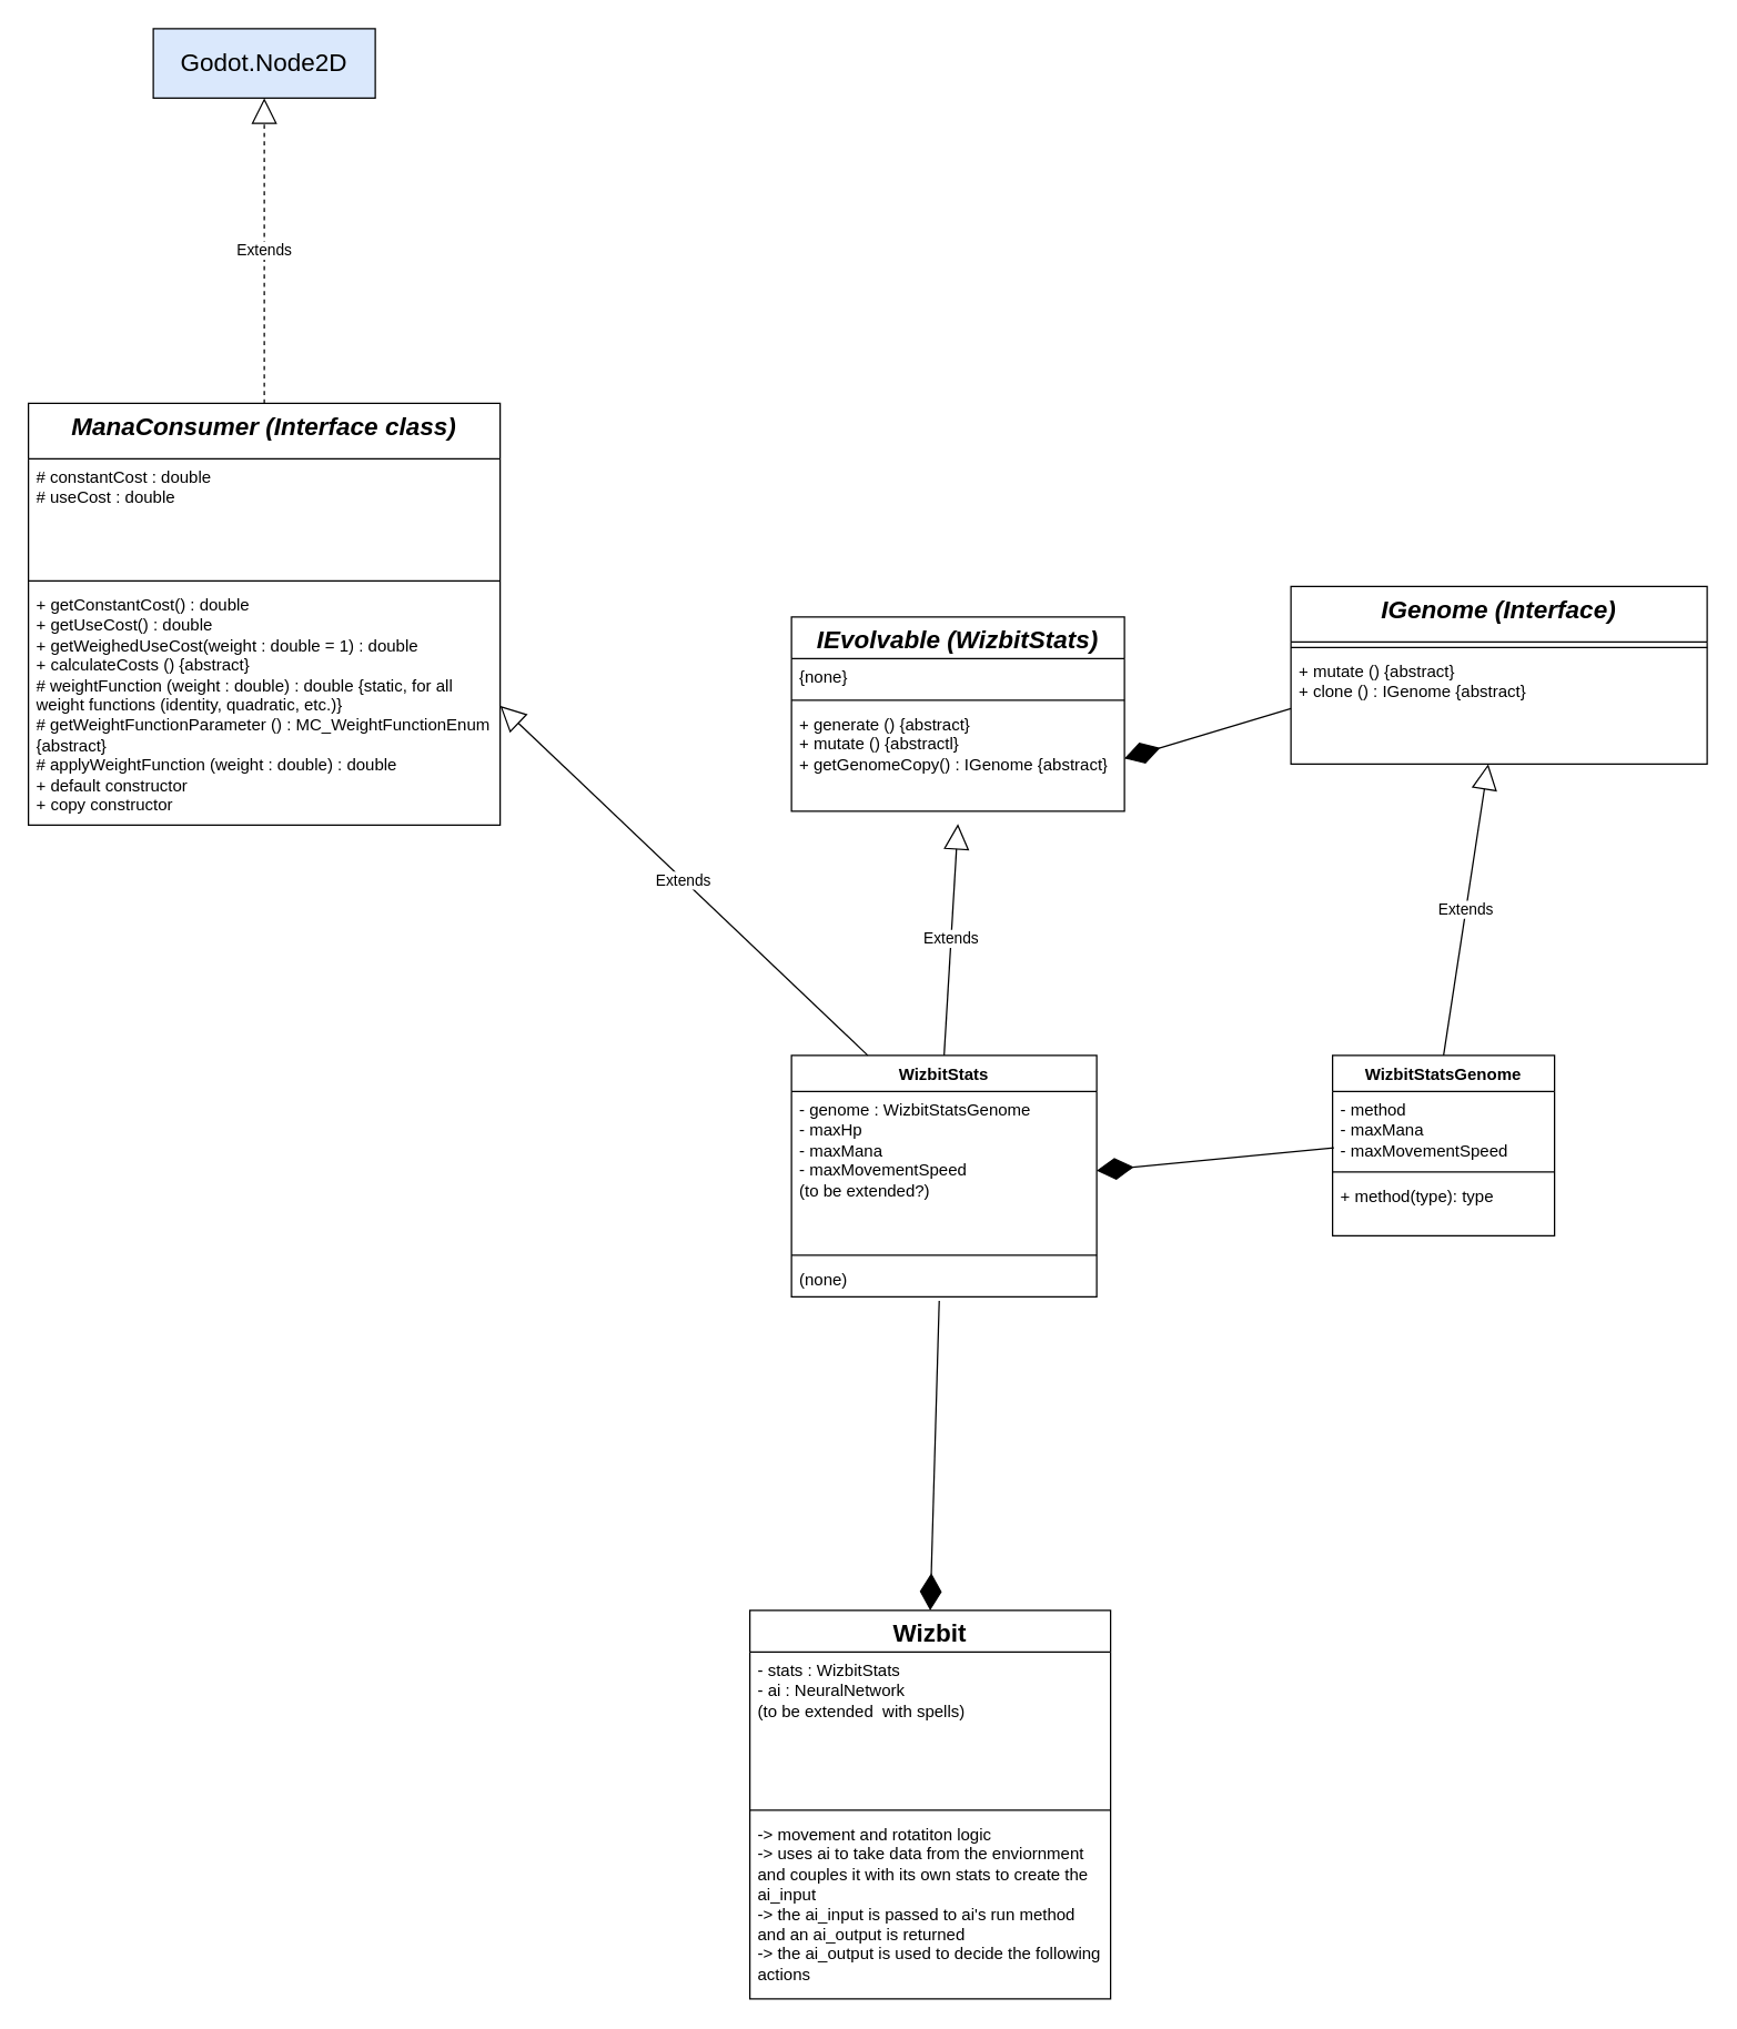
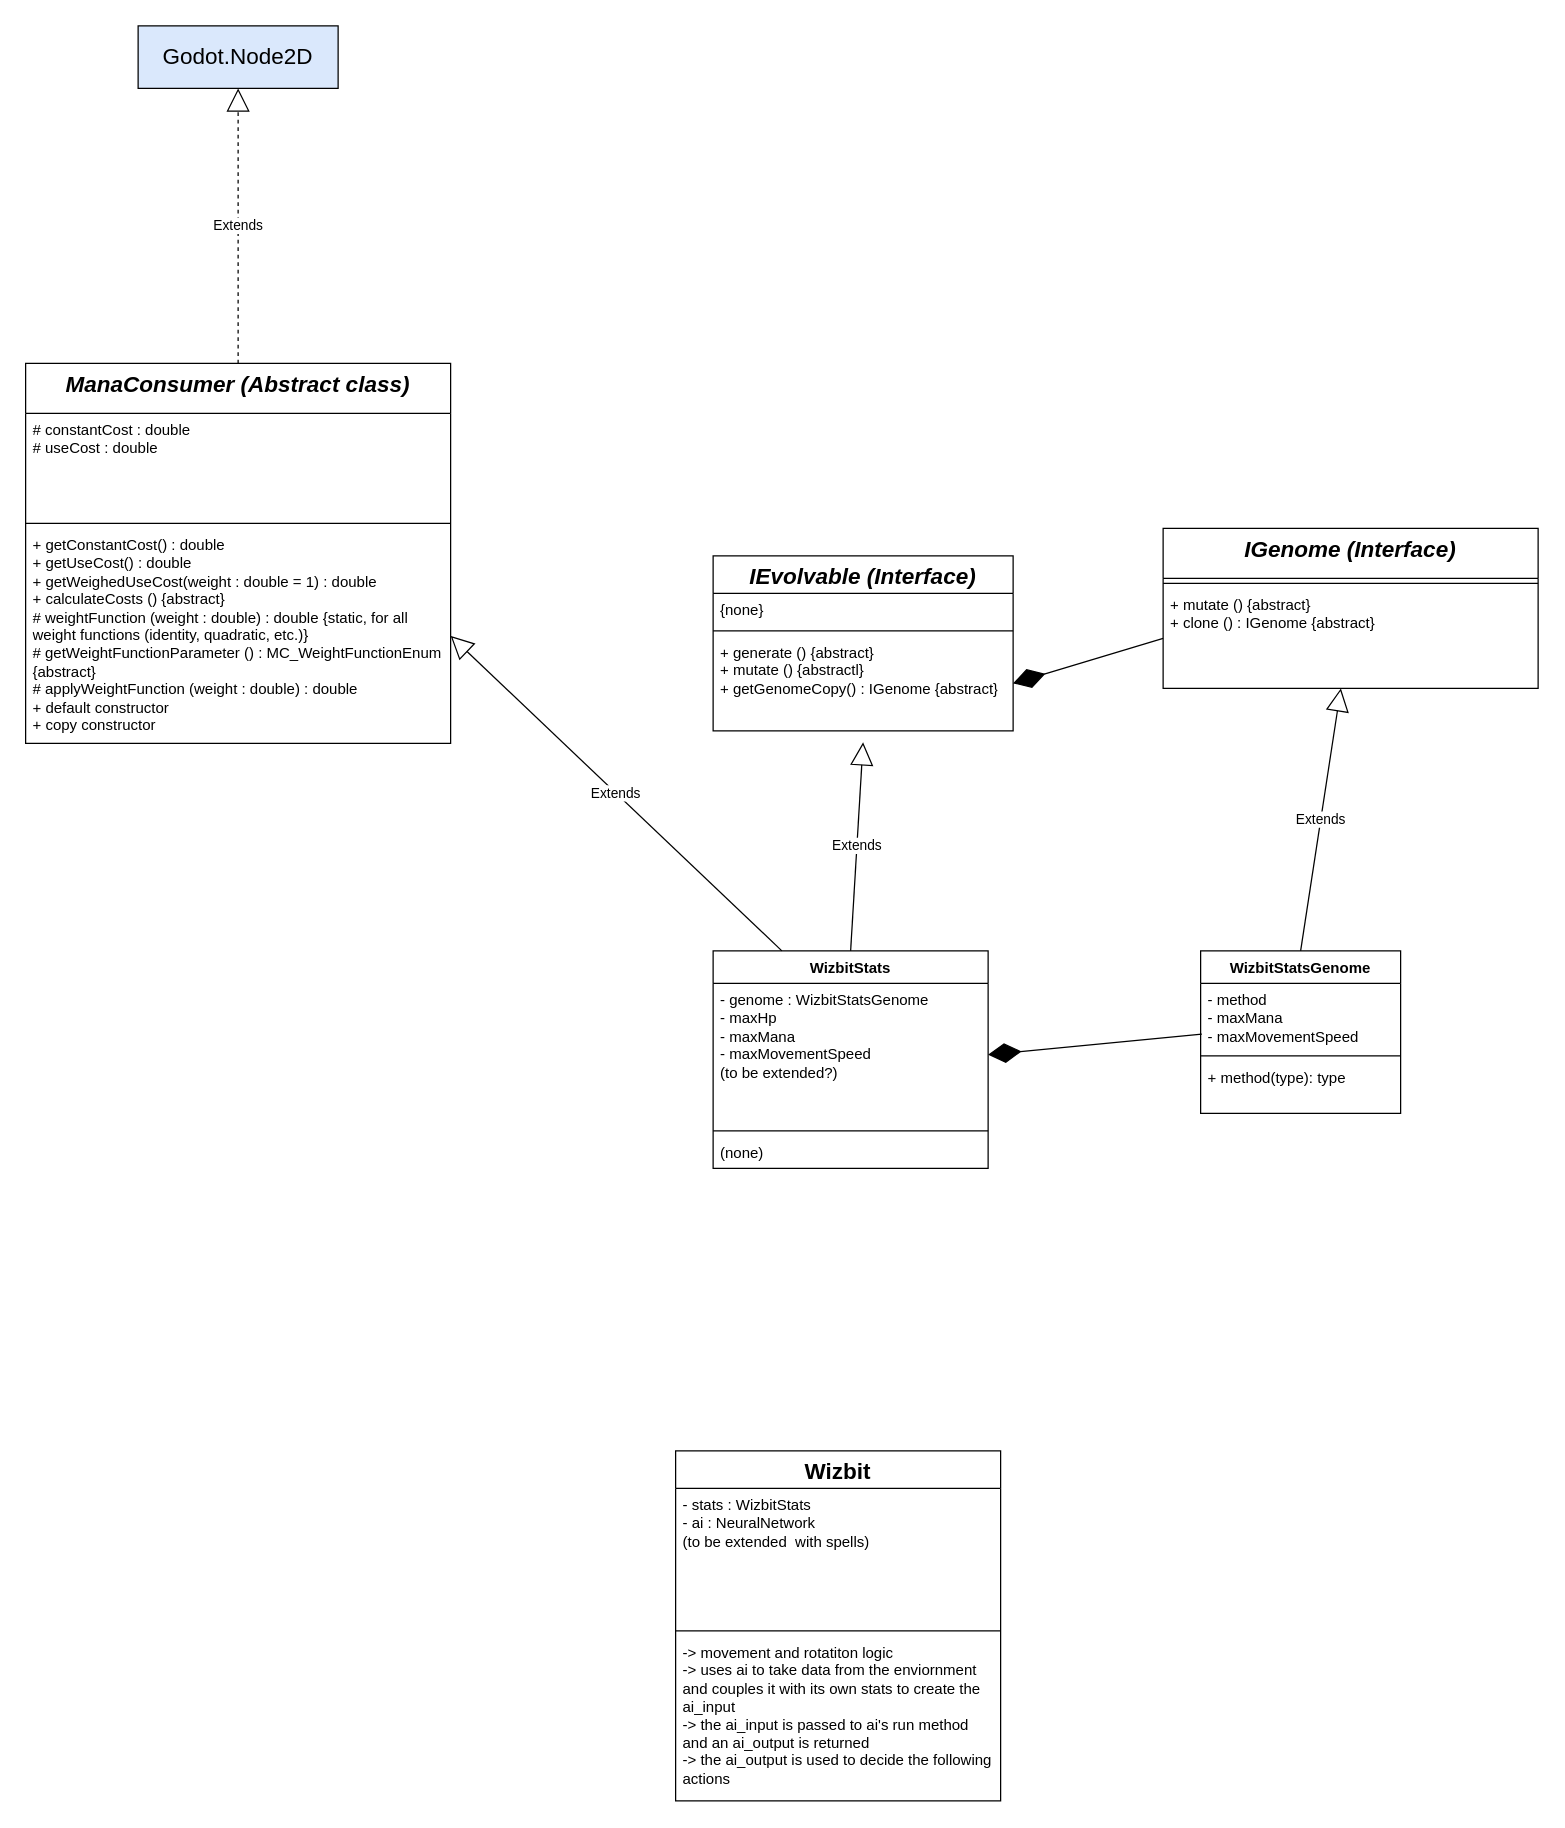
- <mxCell id="20" value="&lt;i&gt;&lt;font style=&quot;font-size: 18px;&quot;&gt;ManaConsumer (Interface class)&lt;/font&gt;&lt;/i&gt;" style="swimlane;fontStyle=1;align=center;verticalAlign=top;childLayout=stackLayout;horizontal=1;startSize=40;horizontalStack=0;resizeParent=1;resizeParentMax=0;resizeLast=0;collapsible=1;marginBottom=0;whiteSpace=wrap;html=1;" parent="1" vertex="1"><mxGeometry x="20" y="290" width="340" height="304" as="geometry" /></mxCell>
+ <mxCell id="20" value="&lt;i&gt;&lt;font style=&quot;font-size: 18px;&quot;&gt;ManaConsumer (Abstract class)&lt;/font&gt;&lt;/i&gt;" style="swimlane;fontStyle=1;align=center;verticalAlign=top;childLayout=stackLayout;horizontal=1;startSize=40;horizontalStack=0;resizeParent=1;resizeParentMax=0;resizeLast=0;collapsible=1;marginBottom=0;whiteSpace=wrap;html=1;" parent="1" vertex="1"><mxGeometry x="20" y="290" width="340" height="304" as="geometry" /></mxCell>
- <mxCell id="6" value="&lt;i&gt;&lt;font style=&quot;font-size: 18px;&quot;&gt;IEvolvable (WizbitStats)&lt;/font&gt;&lt;/i&gt;" style="swimlane;fontStyle=1;align=center;verticalAlign=top;childLayout=stackLayout;horizontal=1;startSize=30;horizontalStack=0;resizeParent=1;resizeParentMax=0;resizeLast=0;collapsible=1;marginBottom=0;whiteSpace=wrap;html=1;" parent="1" vertex="1"><mxGeometry x="570" y="444" width="240" height="140" as="geometry" /></mxCell>
+ <mxCell id="6" value="&lt;i&gt;&lt;font style=&quot;font-size: 18px;&quot;&gt;IEvolvable (Interface)&lt;/font&gt;&lt;/i&gt;" style="swimlane;fontStyle=1;align=center;verticalAlign=top;childLayout=stackLayout;horizontal=1;startSize=30;horizontalStack=0;resizeParent=1;resizeParentMax=0;resizeLast=0;collapsible=1;marginBottom=0;whiteSpace=wrap;html=1;" parent="1" vertex="1"><mxGeometry x="570" y="444" width="240" height="140" as="geometry" /></mxCell>
- <mxCell id="31" value="" style="endArrow=diamondThin;endFill=1;endSize=24;html=1;rounded=0;exitX=0.484;exitY=1.114;exitDx=0;exitDy=0;exitPerimeter=0;entryX=0.5;entryY=0;entryDx=0;entryDy=0;" parent="1" source="5" target="27" edge="1"><mxGeometry width="160" relative="1" as="geometry"><mxPoint x="891" y="1050" as="sourcePoint" /><mxPoint x="760" y="1080" as="targetPoint" /></mxGeometry></mxCell>
